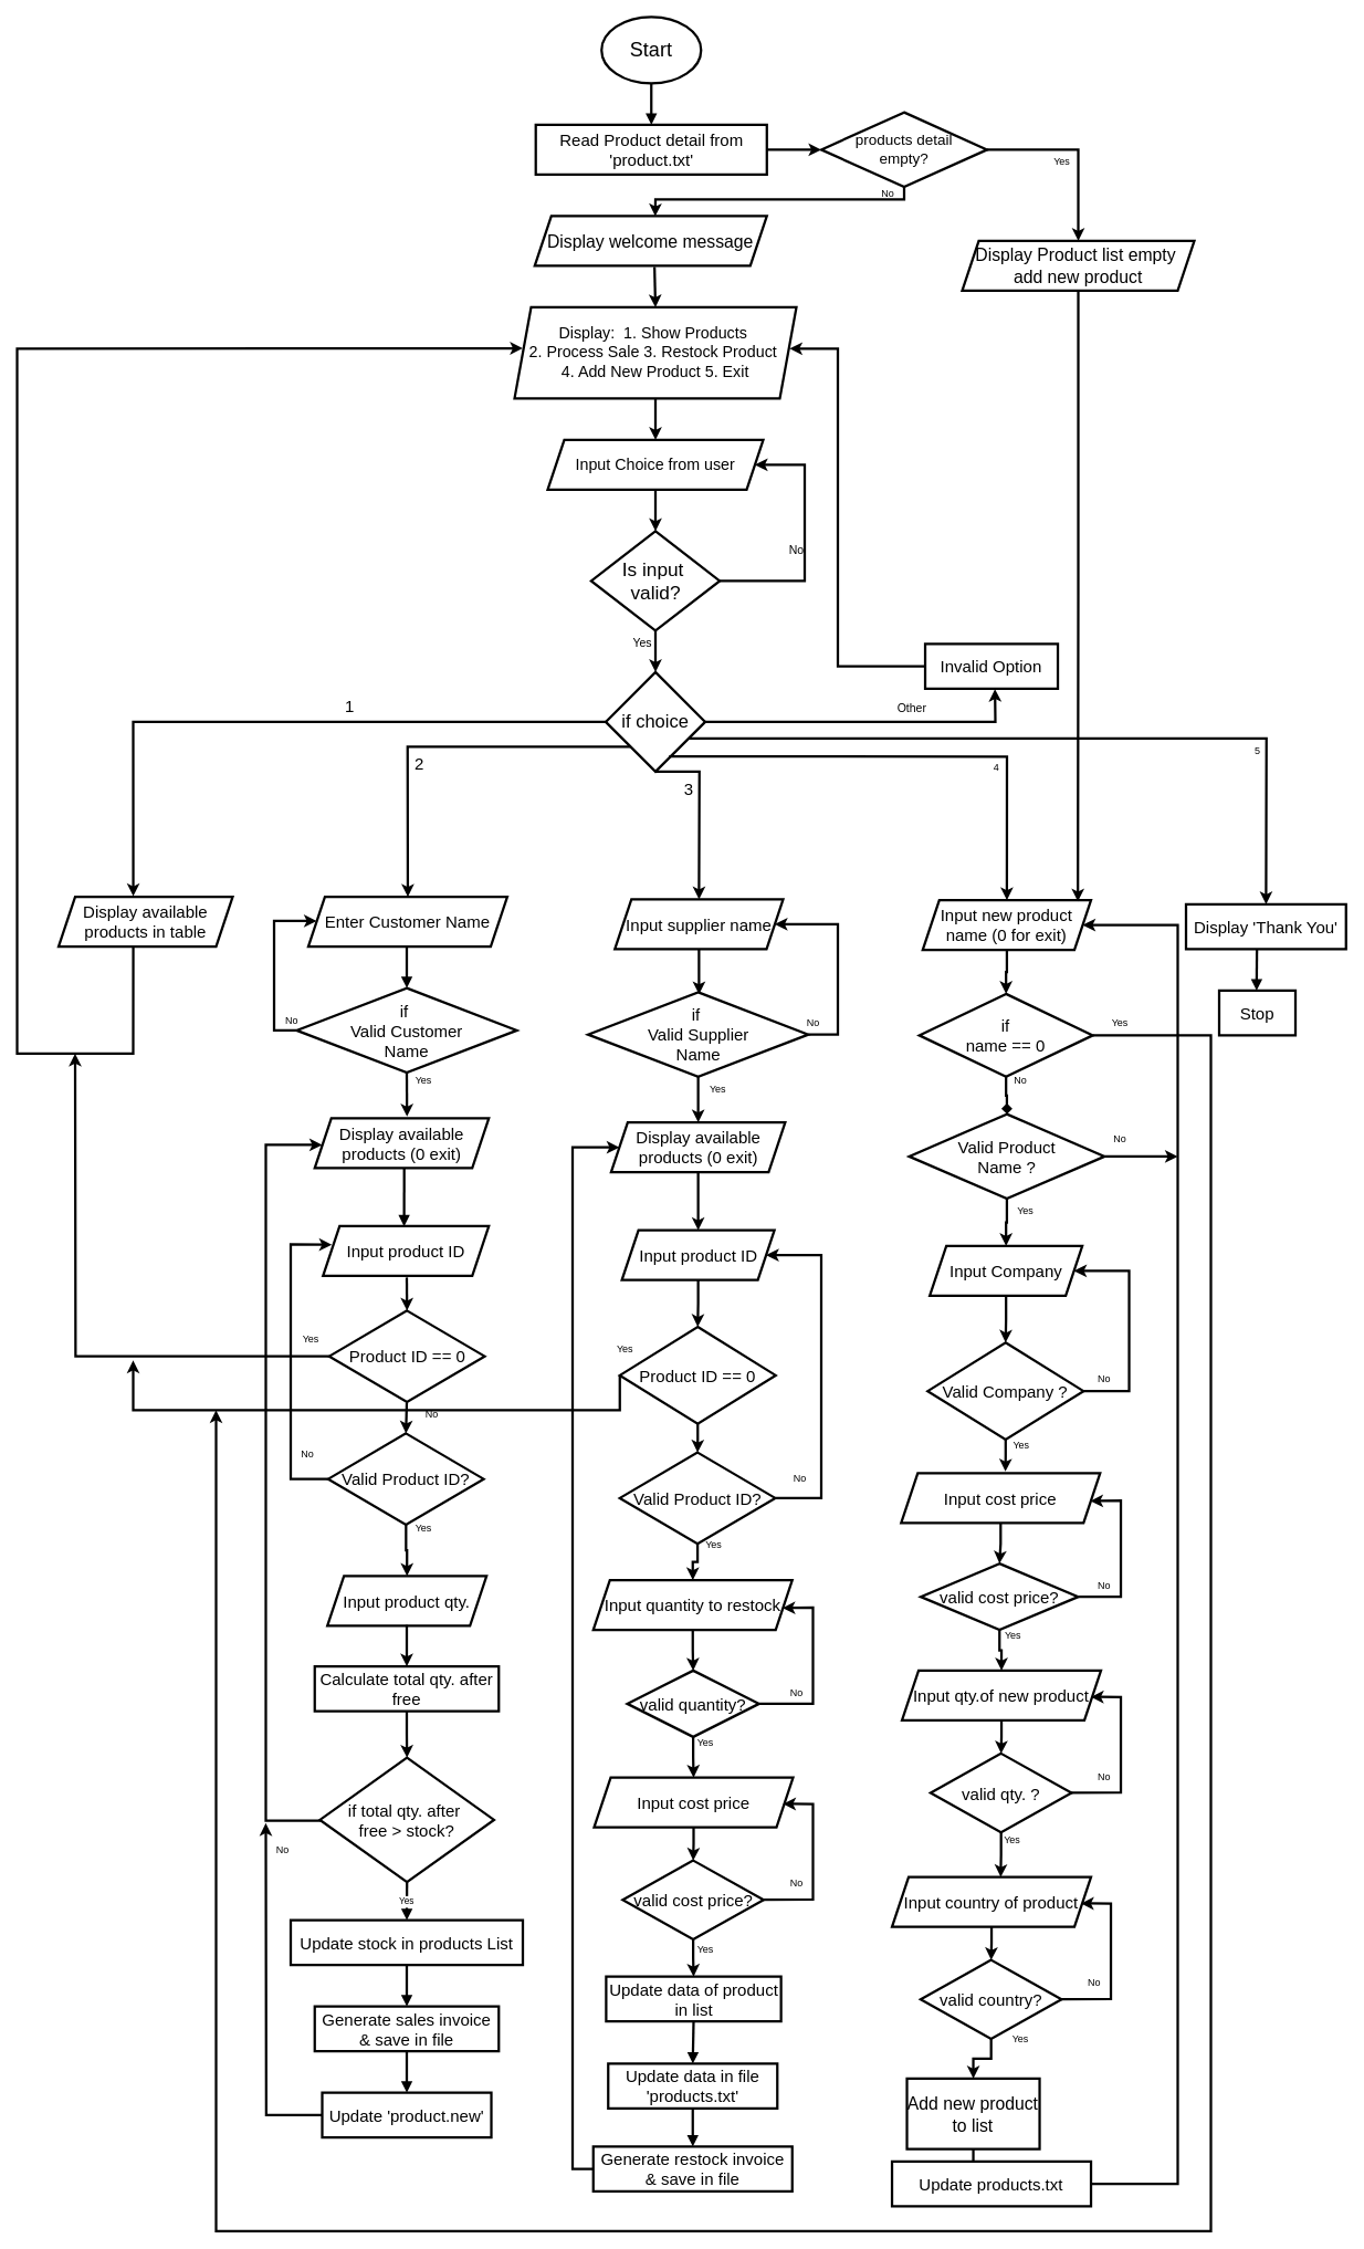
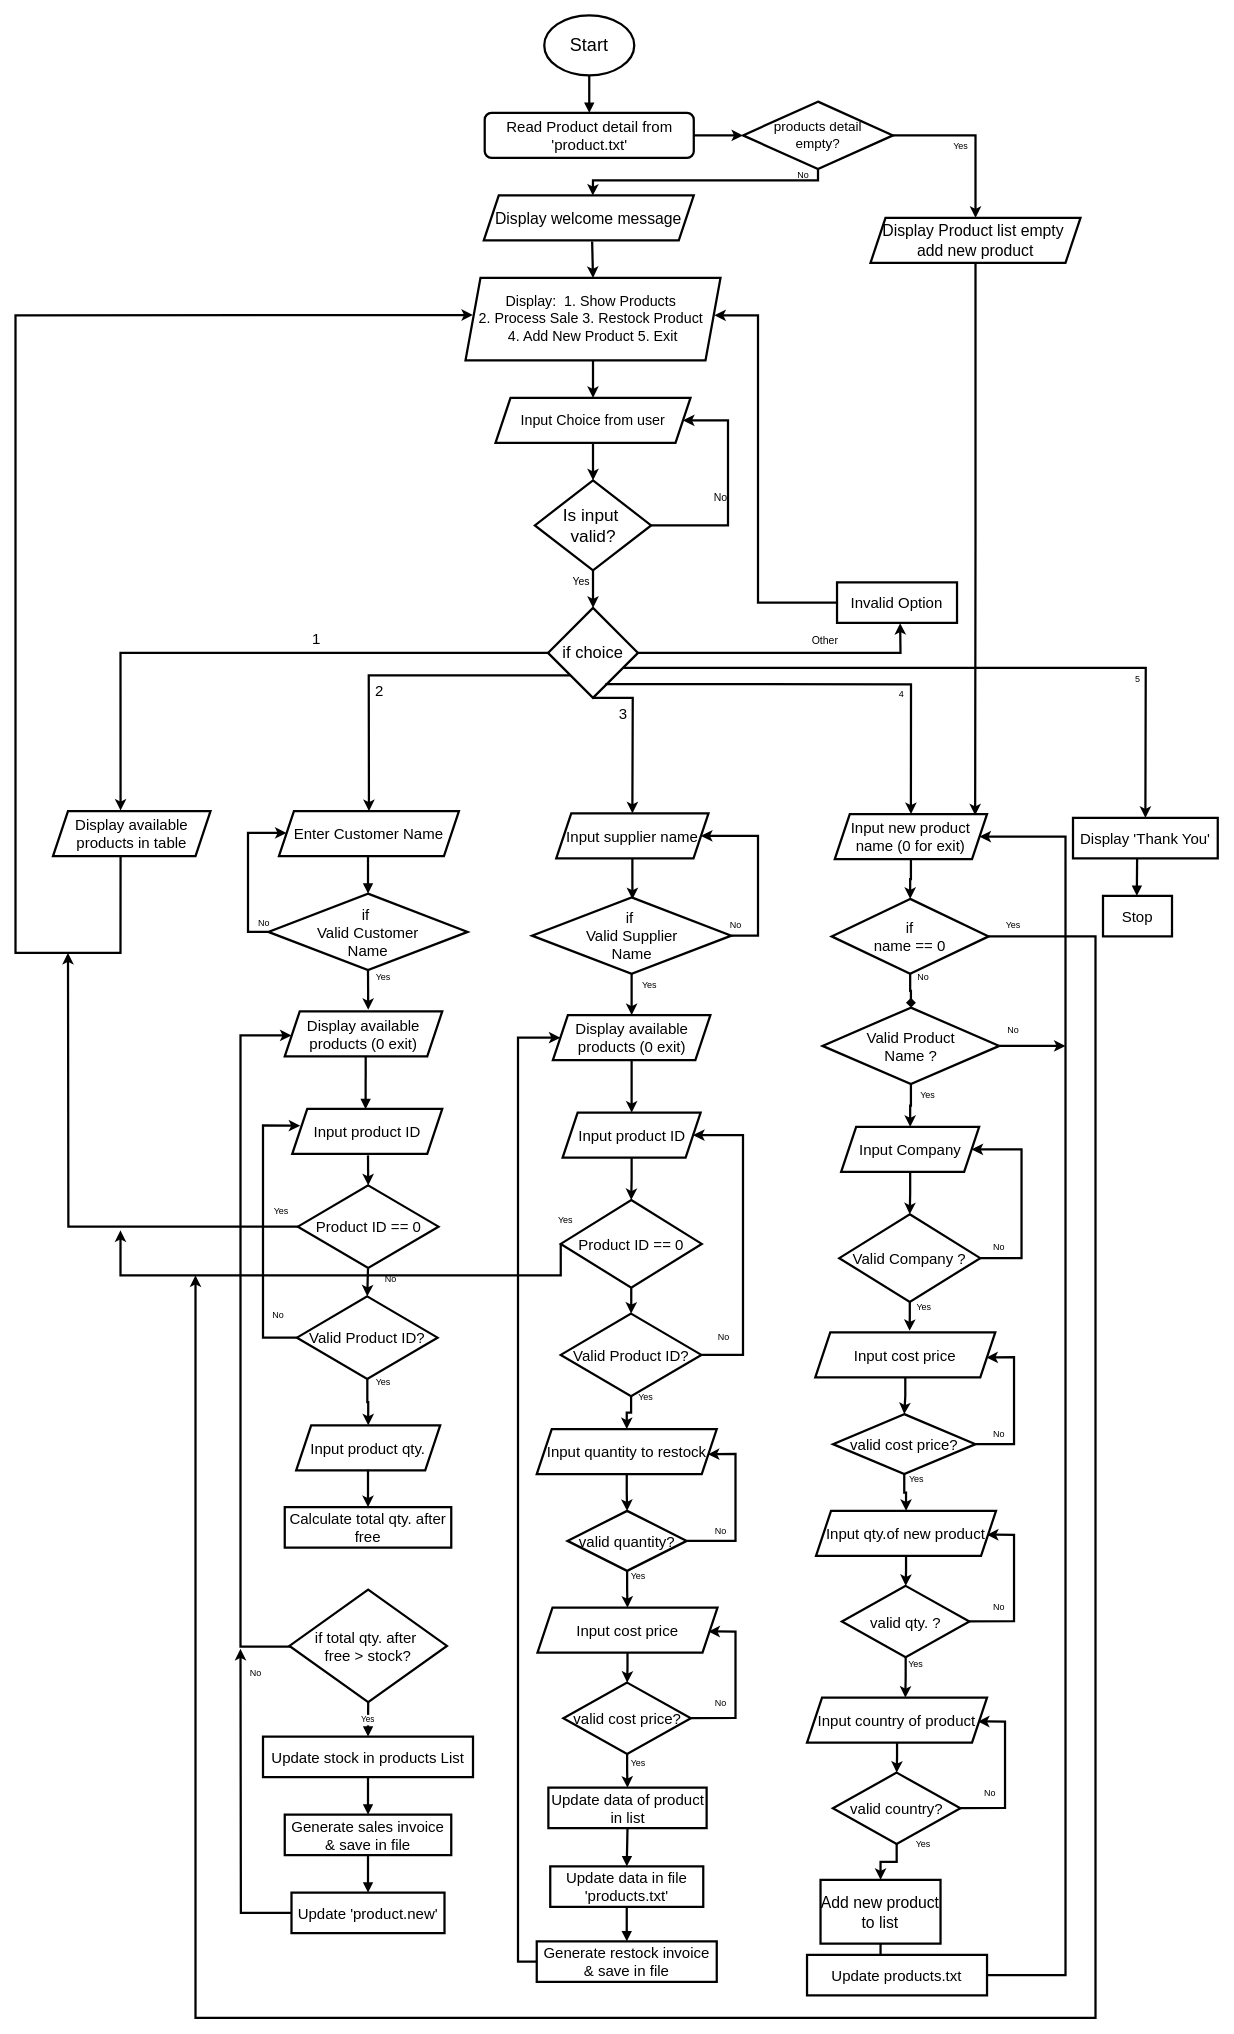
- <mxCell id="34" value="Read Product detail from 'product.txt'" style="whiteSpace=wrap;strokeWidth=3;fontSize=20;" vertex="1" parent="1"><mxGeometry x="645.62" y="150" width="278.75" height="60" as="geometry" /></mxCell>
+ <mxCell id="34" value="Read Product detail from 'product.txt'" style="whiteSpace=wrap;strokeWidth=3;fontSize=20;rounded=1;" vertex="1" parent="1"><mxGeometry x="645.62" y="150" width="278.75" height="60" as="geometry" /></mxCell>
- <mxCell id="70" style="edgeStyle=orthogonalEdgeStyle;rounded=0;orthogonalLoop=1;jettySize=auto;html=1;entryX=0.5;entryY=0;entryDx=0;entryDy=0;strokeWidth=3;" edge="1" parent="1" source="71" target="5"><mxGeometry relative="1" as="geometry" /></mxCell>
